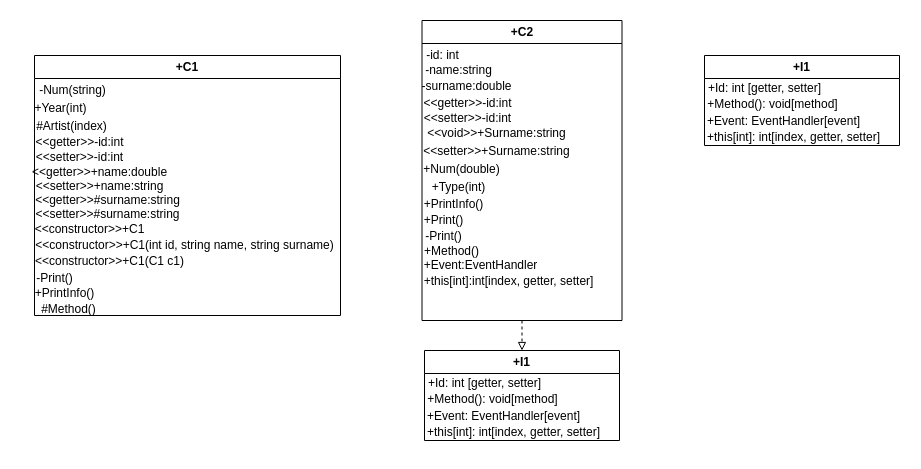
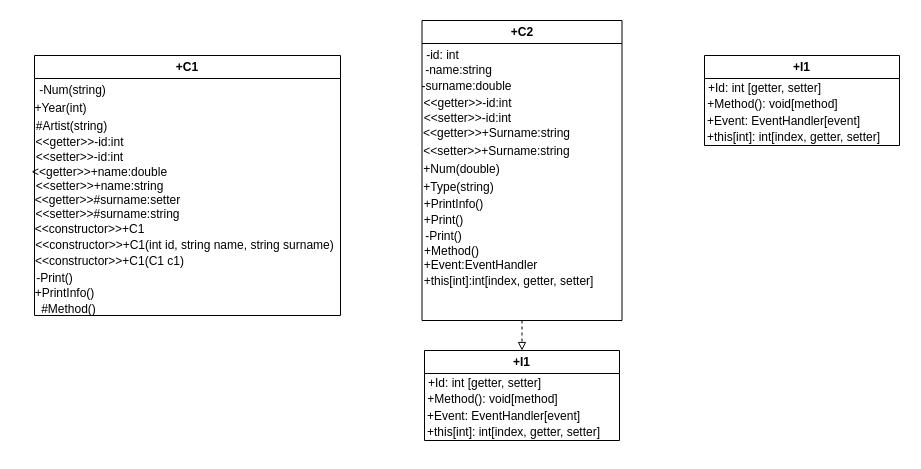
- <mxCell id="5" value="#Artist(index)" style="text;html=1;align=center;verticalAlign=middle;resizable=0;points=[];autosize=1;strokeColor=none;fillColor=none;" parent="2" vertex="1"><mxGeometry x="-8" y="56" width="90" height="30" as="geometry" /></mxCell>
+ <mxCell id="5" value="#Artist(string)" style="text;html=1;align=center;verticalAlign=middle;resizable=0;points=[];autosize=1;strokeColor=none;fillColor=none;" parent="2" vertex="1"><mxGeometry x="-8" y="56" width="90" height="30" as="geometry" /></mxCell>
- <mxCell id="30" value="&amp;lt;&amp;lt;void&amp;gt;&amp;gt;+Surname:string" style="text;html=1;align=center;verticalAlign=middle;resizable=0;points=[];autosize=1;strokeColor=none;fillColor=none;" parent="23" vertex="1"><mxGeometry x="-11" y="98" width="170" height="30" as="geometry" /></mxCell>
+ <mxCell id="30" value="&amp;lt;&amp;lt;getter&amp;gt;&amp;gt;+Surname:string" style="text;html=1;align=center;verticalAlign=middle;resizable=0;points=[];autosize=1;strokeColor=none;fillColor=none;" parent="23" vertex="1"><mxGeometry x="-11" y="98" width="170" height="30" as="geometry" /></mxCell>
- <mxCell id="32" value="+Type(int)" style="text;html=1;align=center;verticalAlign=middle;resizable=0;points=[];autosize=1;strokeColor=none;fillColor=none;" parent="23" vertex="1"><mxGeometry x="-9" y="152" width="90" height="30" as="geometry" /></mxCell>
+ <mxCell id="32" value="+Type(string)" style="text;html=1;align=center;verticalAlign=middle;resizable=0;points=[];autosize=1;strokeColor=none;fillColor=none;" parent="23" vertex="1"><mxGeometry x="-9" y="152" width="90" height="30" as="geometry" /></mxCell>
- <mxCell id="10" value="&amp;lt;&amp;lt;getter&amp;gt;&amp;gt;#surname:string" style="text;html=1;align=center;verticalAlign=middle;resizable=0;points=[];autosize=1;strokeColor=none;fillColor=none;" parent="2" vertex="1"><mxGeometry x="-12" y="130" width="170" height="30" as="geometry" /></mxCell>
+ <mxCell id="10" value="&amp;lt;&amp;lt;getter&amp;gt;&amp;gt;#surname:setter" style="text;html=1;align=center;verticalAlign=middle;resizable=0;points=[];autosize=1;strokeColor=none;fillColor=none;" parent="2" vertex="1"><mxGeometry x="-12" y="130" width="170" height="30" as="geometry" /></mxCell>
